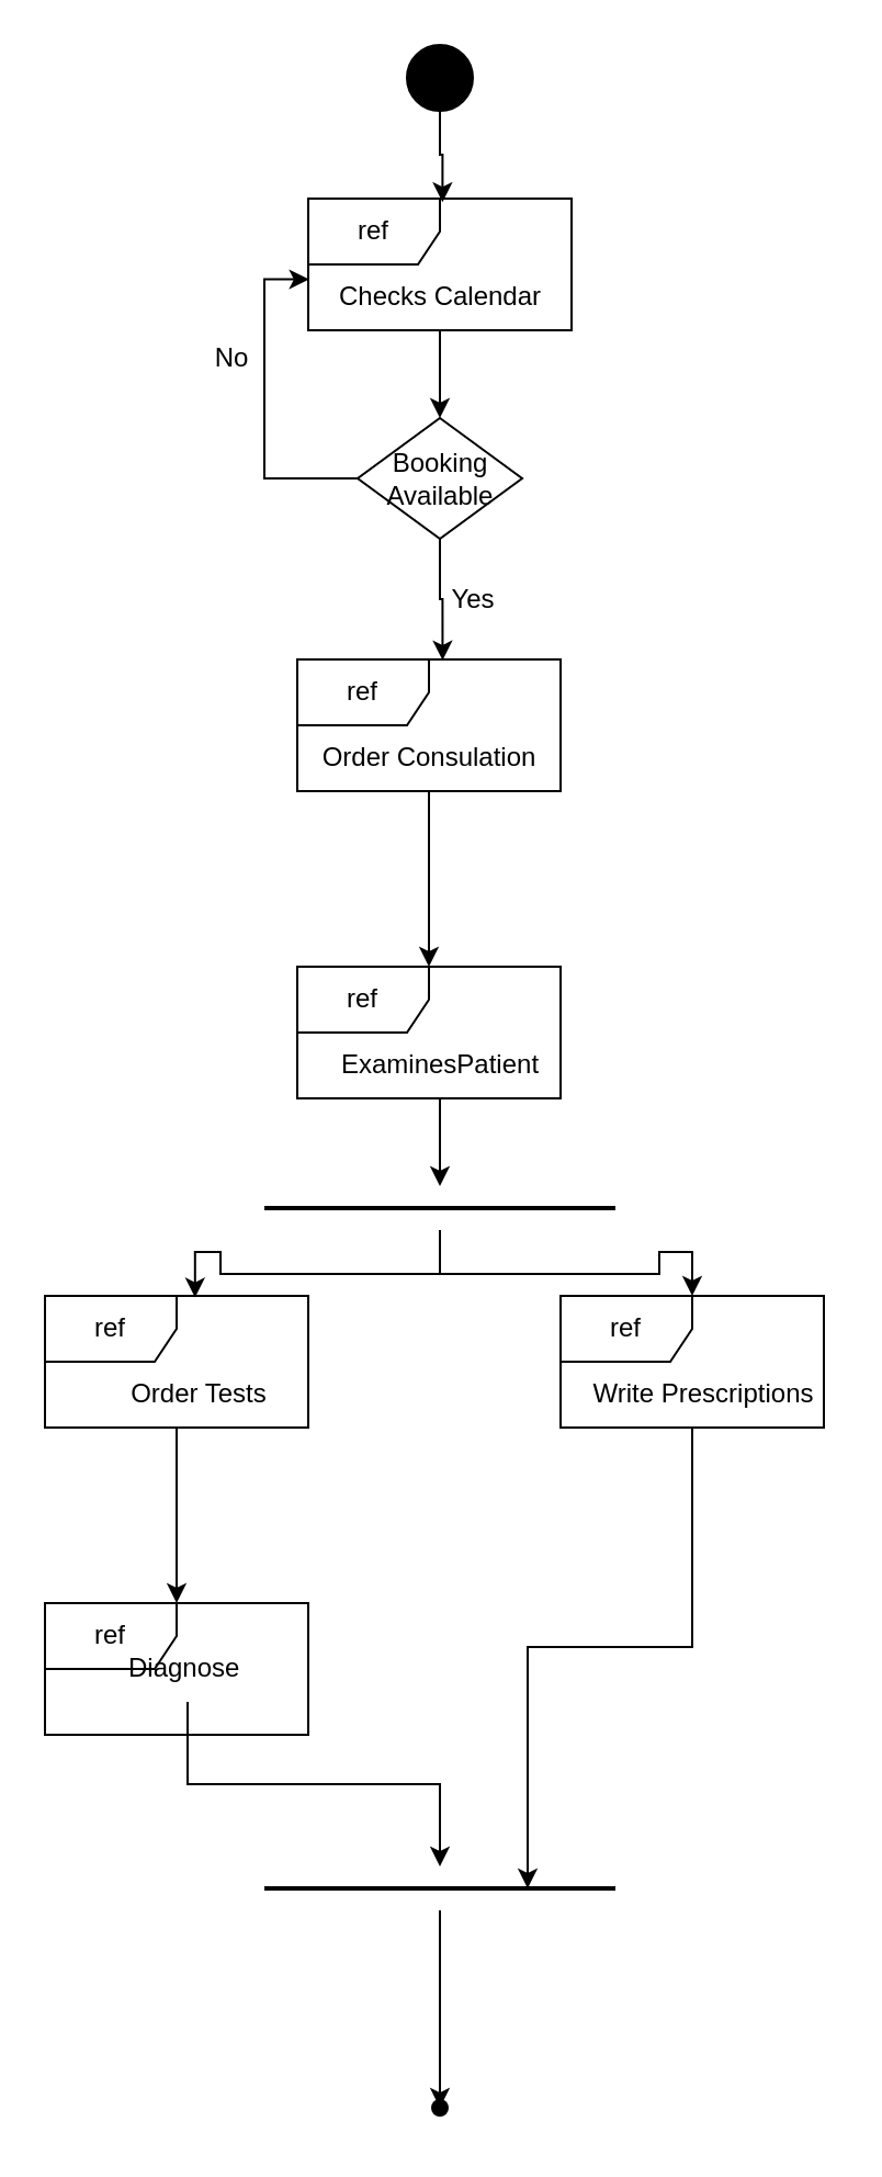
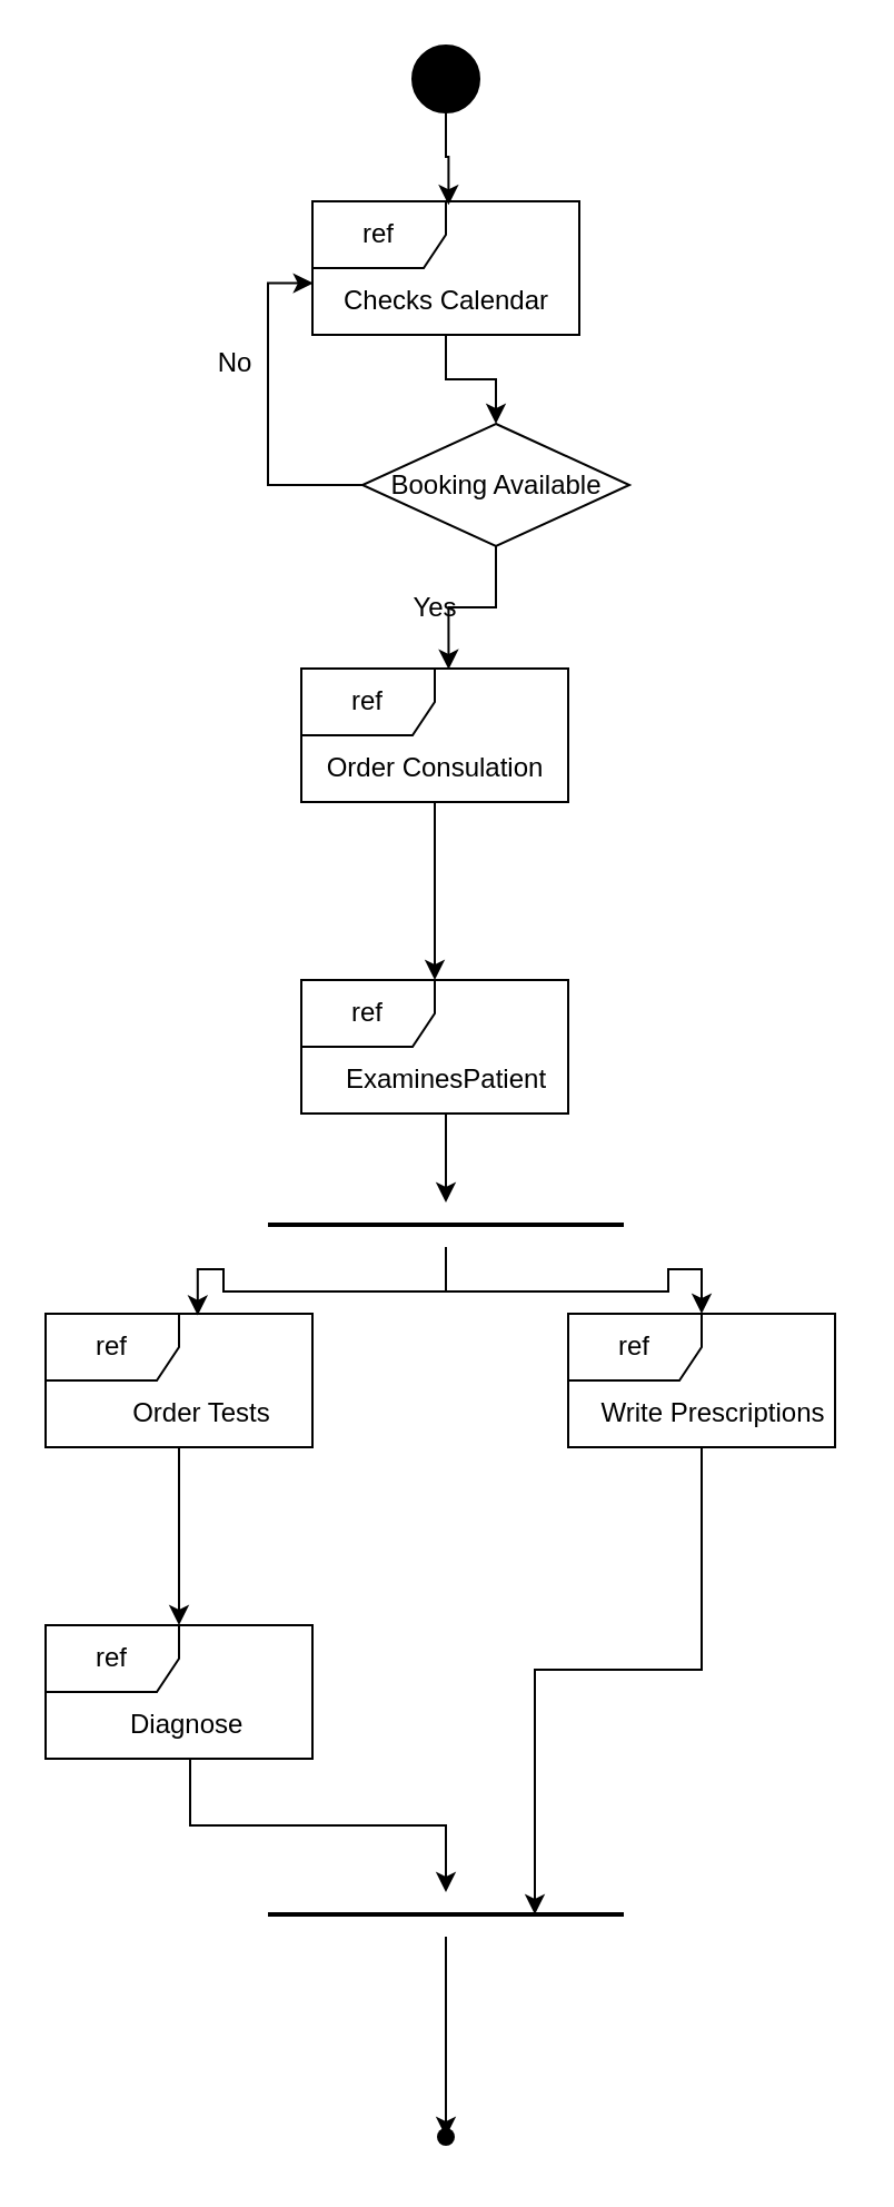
- <mxCell id="8" value="Booking Available" style="rhombus;whiteSpace=wrap;html=1;" vertex="1" parent="1"><mxGeometry x="162.5" y="190" width="75" height="55" as="geometry" /></mxCell>
+ <mxCell id="8" value="Booking Available" style="rhombus;whiteSpace=wrap;html=1;" vertex="1" parent="1"><mxGeometry x="162.5" y="190" width="120" height="55" as="geometry" /></mxCell>
- <mxCell id="11" value="Yes" style="text;html=1;align=center;verticalAlign=middle;resizable=0;points=[];autosize=1;strokeColor=none;fillColor=none;" vertex="1" parent="1"><mxGeometry x="195" y="258" width="40" height="30" as="geometry" /></mxCell>
+ <mxCell id="11" value="Yes" style="text;html=1;align=center;verticalAlign=middle;resizable=0;points=[];autosize=1;strokeColor=none;fillColor=none;" vertex="1" parent="1"><mxGeometry x="175" y="258" width="40" height="30" as="geometry" /></mxCell>
- <mxCell id="28" value="Diagnose&amp;nbsp;" style="text;html=1;align=center;verticalAlign=middle;resizable=0;points=[];autosize=1;strokeColor=none;fillColor=none;" vertex="1" parent="1"><mxGeometry x="45" y="745" width="80" height="30" as="geometry" /></mxCell>
+ <mxCell id="28" value="Diagnose&amp;nbsp;" style="text;html=1;align=center;verticalAlign=middle;resizable=0;points=[];autosize=1;strokeColor=none;fillColor=none;" vertex="1" parent="1"><mxGeometry x="45" y="760" width="80" height="30" as="geometry" /></mxCell>
